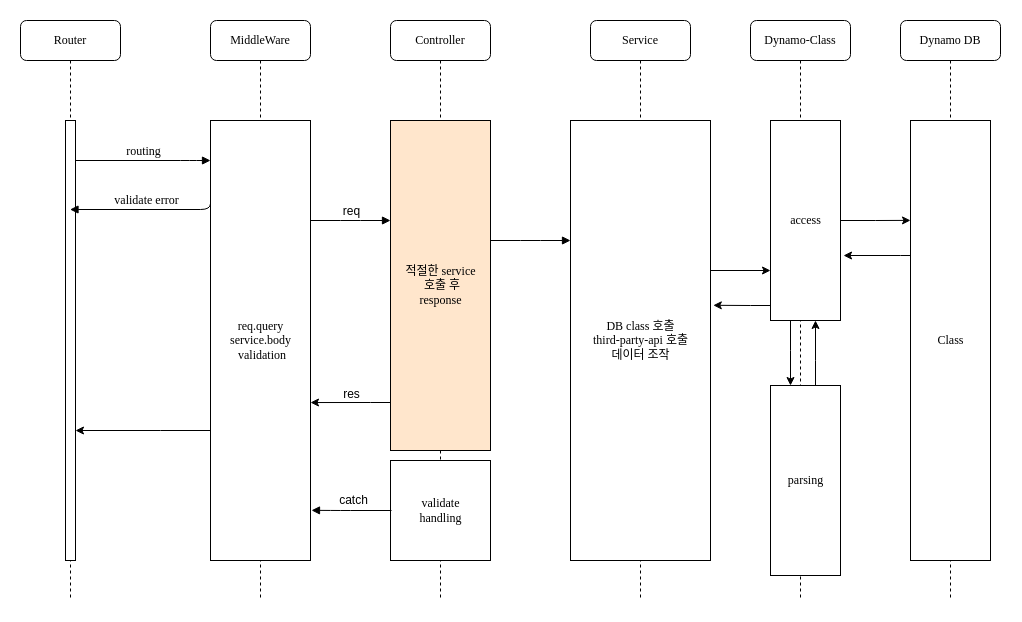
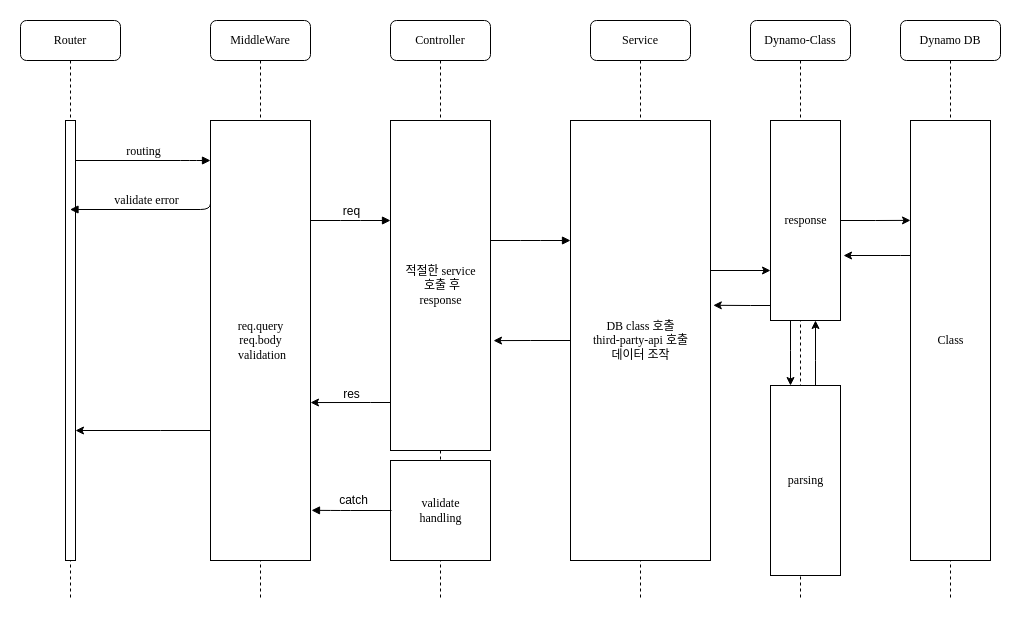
- <mxCell id="17" value="access" style="html=1;points=[];perimeter=orthogonalPerimeter;rounded=0;shadow=0;comic=0;labelBackgroundColor=none;strokeWidth=1;fontFamily=Verdana;fontSize=12;align=center;" parent="1" vertex="1"><mxGeometry x="770" y="120" width="70" height="200" as="geometry" /></mxCell>
+ <mxCell id="17" value="response" style="html=1;points=[];perimeter=orthogonalPerimeter;rounded=0;shadow=0;comic=0;labelBackgroundColor=none;strokeWidth=1;fontFamily=Verdana;fontSize=12;align=center;" parent="1" vertex="1"><mxGeometry x="770" y="120" width="70" height="200" as="geometry" /></mxCell>
- <mxCell id="5" value="적절한 service&lt;br&gt;&amp;nbsp;호출 후 &lt;br&gt;response" style="html=1;points=[];perimeter=orthogonalPerimeter;rounded=0;shadow=0;comic=0;labelBackgroundColor=none;strokeWidth=1;fontFamily=Verdana;fontSize=12;align=center;fillColor=#ffe6cc;" parent="4" vertex="1"><mxGeometry y="100" width="100" height="330" as="geometry" /></mxCell>
+ <mxCell id="5" value="적절한 service&lt;br&gt;&amp;nbsp;호출 후 &lt;br&gt;response" style="html=1;points=[];perimeter=orthogonalPerimeter;rounded=0;shadow=0;comic=0;labelBackgroundColor=none;strokeWidth=1;fontFamily=Verdana;fontSize=12;align=center;" parent="4" vertex="1"><mxGeometry y="100" width="100" height="330" as="geometry" /></mxCell>
- <mxCell id="3" value="req.query&lt;br&gt;service.body&lt;br&gt;&amp;nbsp;validation" style="html=1;points=[];perimeter=orthogonalPerimeter;rounded=0;shadow=0;comic=0;labelBackgroundColor=none;strokeWidth=1;fontFamily=Verdana;fontSize=12;align=center;" parent="2" vertex="1"><mxGeometry y="100" width="100" height="440" as="geometry" /></mxCell>
+ <mxCell id="3" value="req.query&lt;br&gt;req.body&lt;br&gt;&amp;nbsp;validation" style="html=1;points=[];perimeter=orthogonalPerimeter;rounded=0;shadow=0;comic=0;labelBackgroundColor=none;strokeWidth=1;fontFamily=Verdana;fontSize=12;align=center;" parent="2" vertex="1"><mxGeometry y="100" width="100" height="440" as="geometry" /></mxCell>
+ <mxCell id="12" style="edgeStyle=orthogonalEdgeStyle;rounded=0;orthogonalLoop=1;jettySize=auto;html=1;entryX=1.03;entryY=0.667;entryDx=0;entryDy=0;entryPerimeter=0;" edge="1" parent="1" source="13" target="5"><mxGeometry relative="1" as="geometry" /></mxCell>
